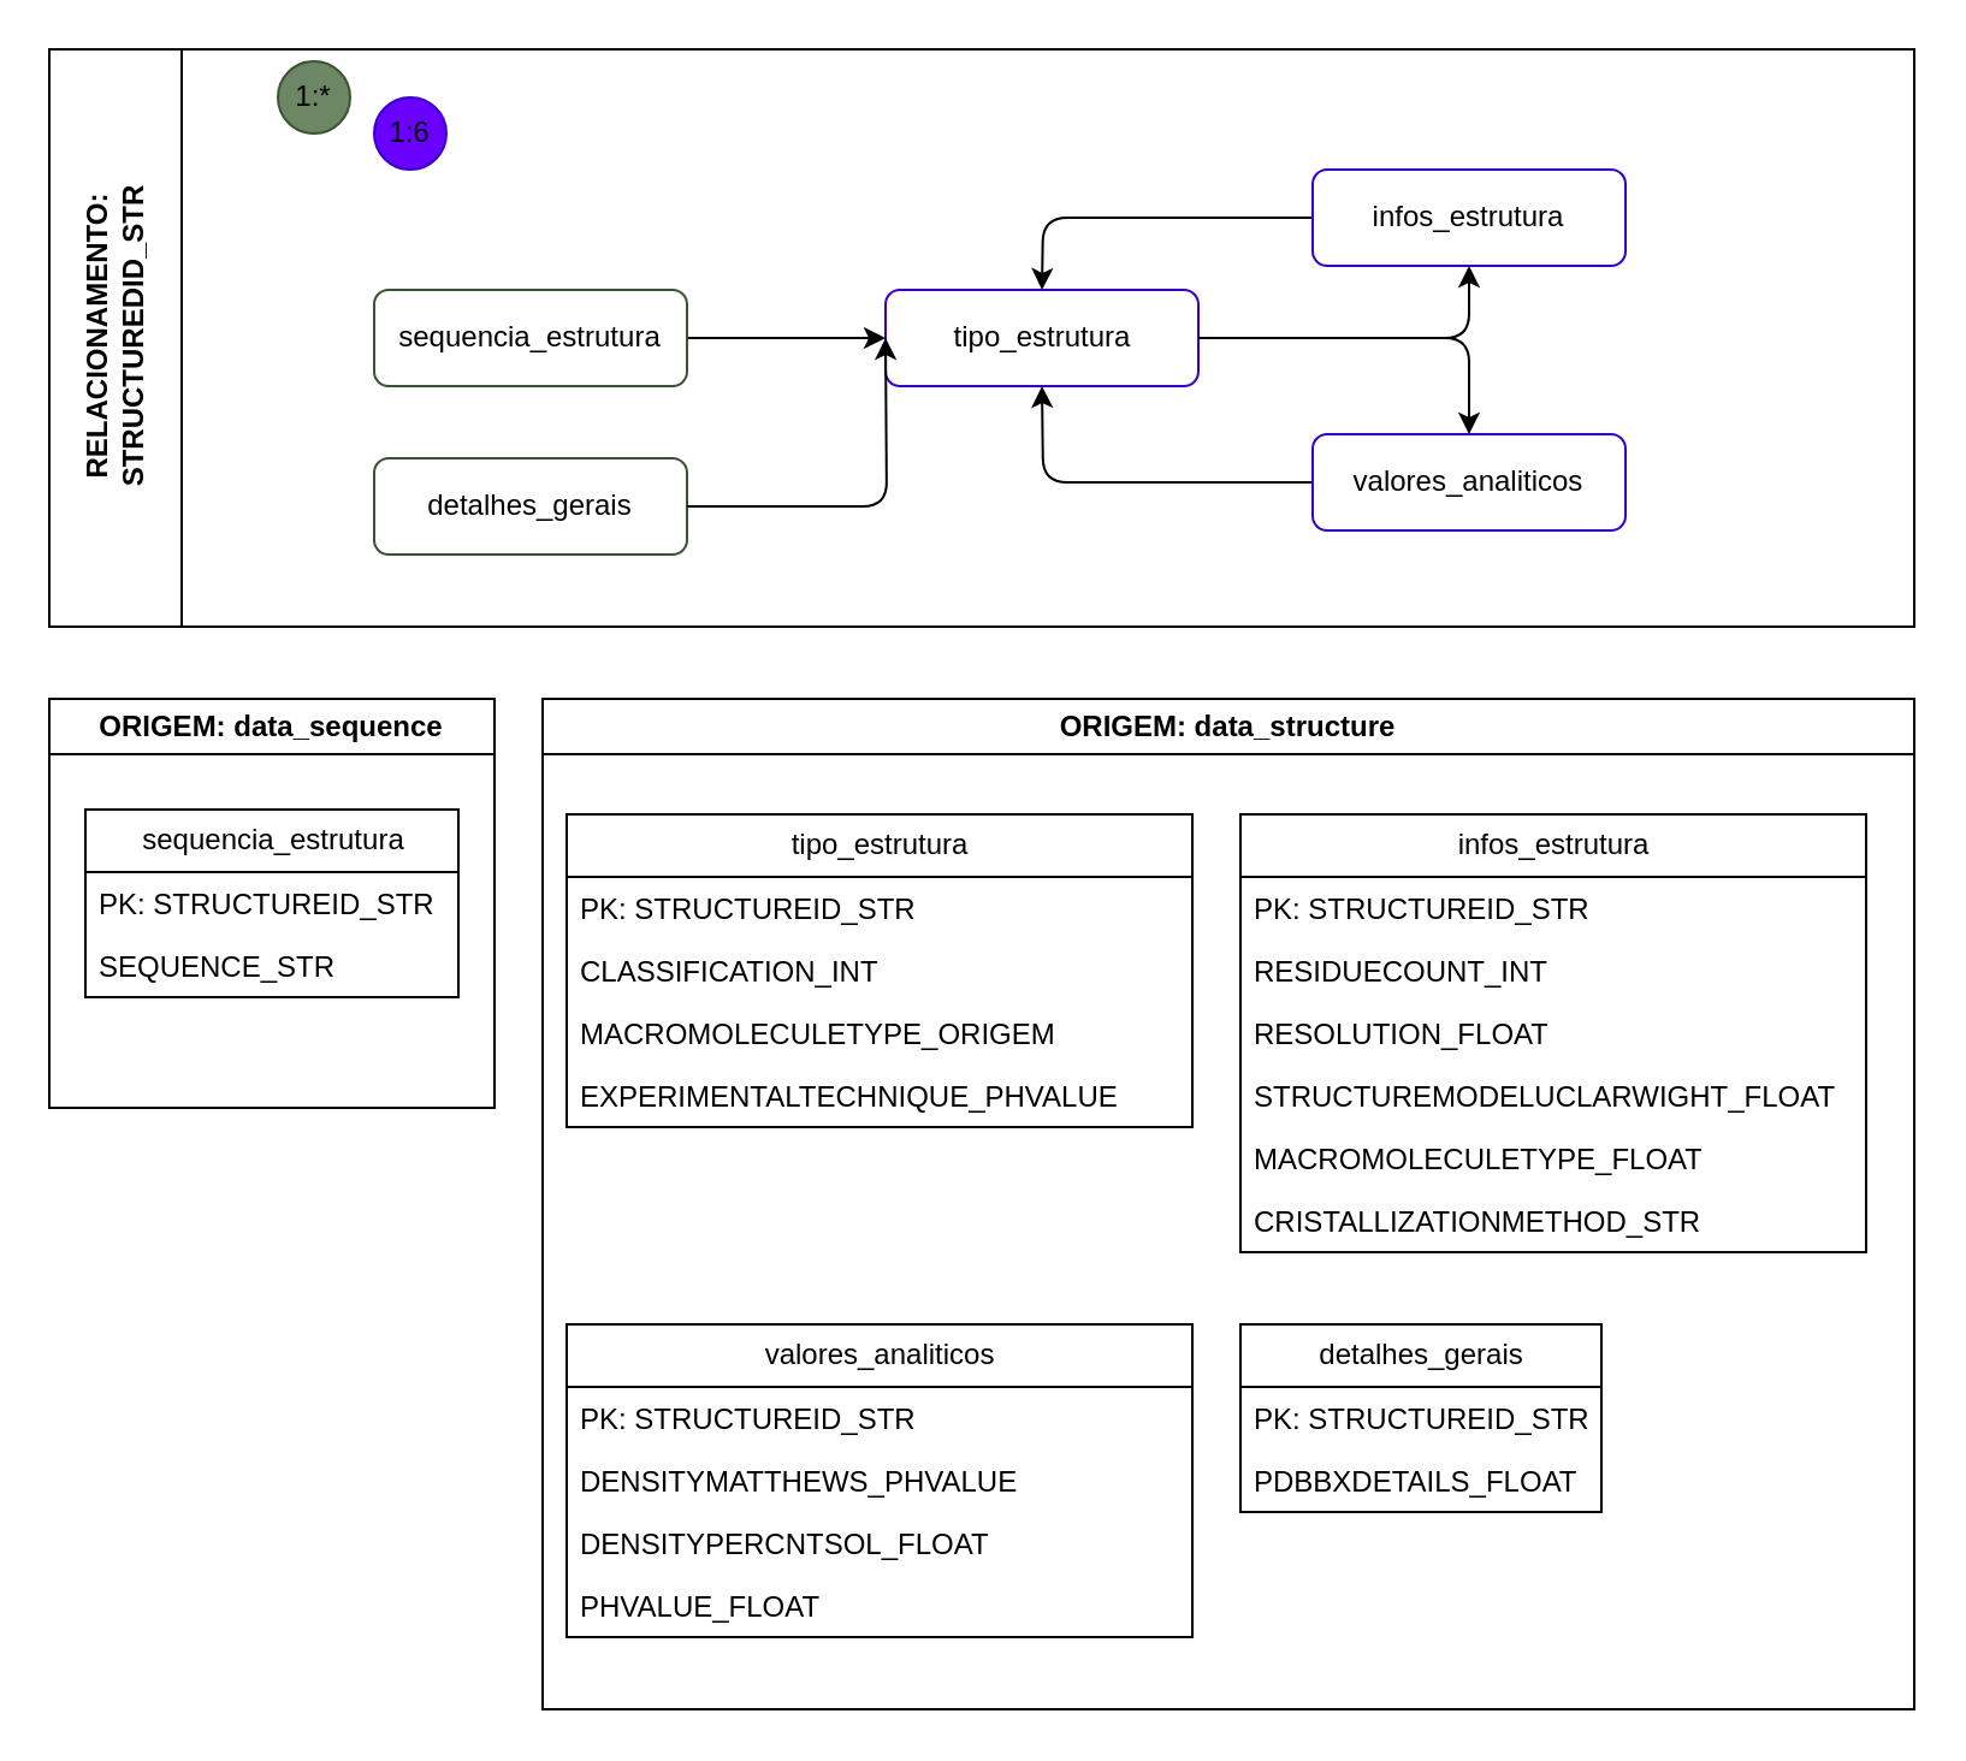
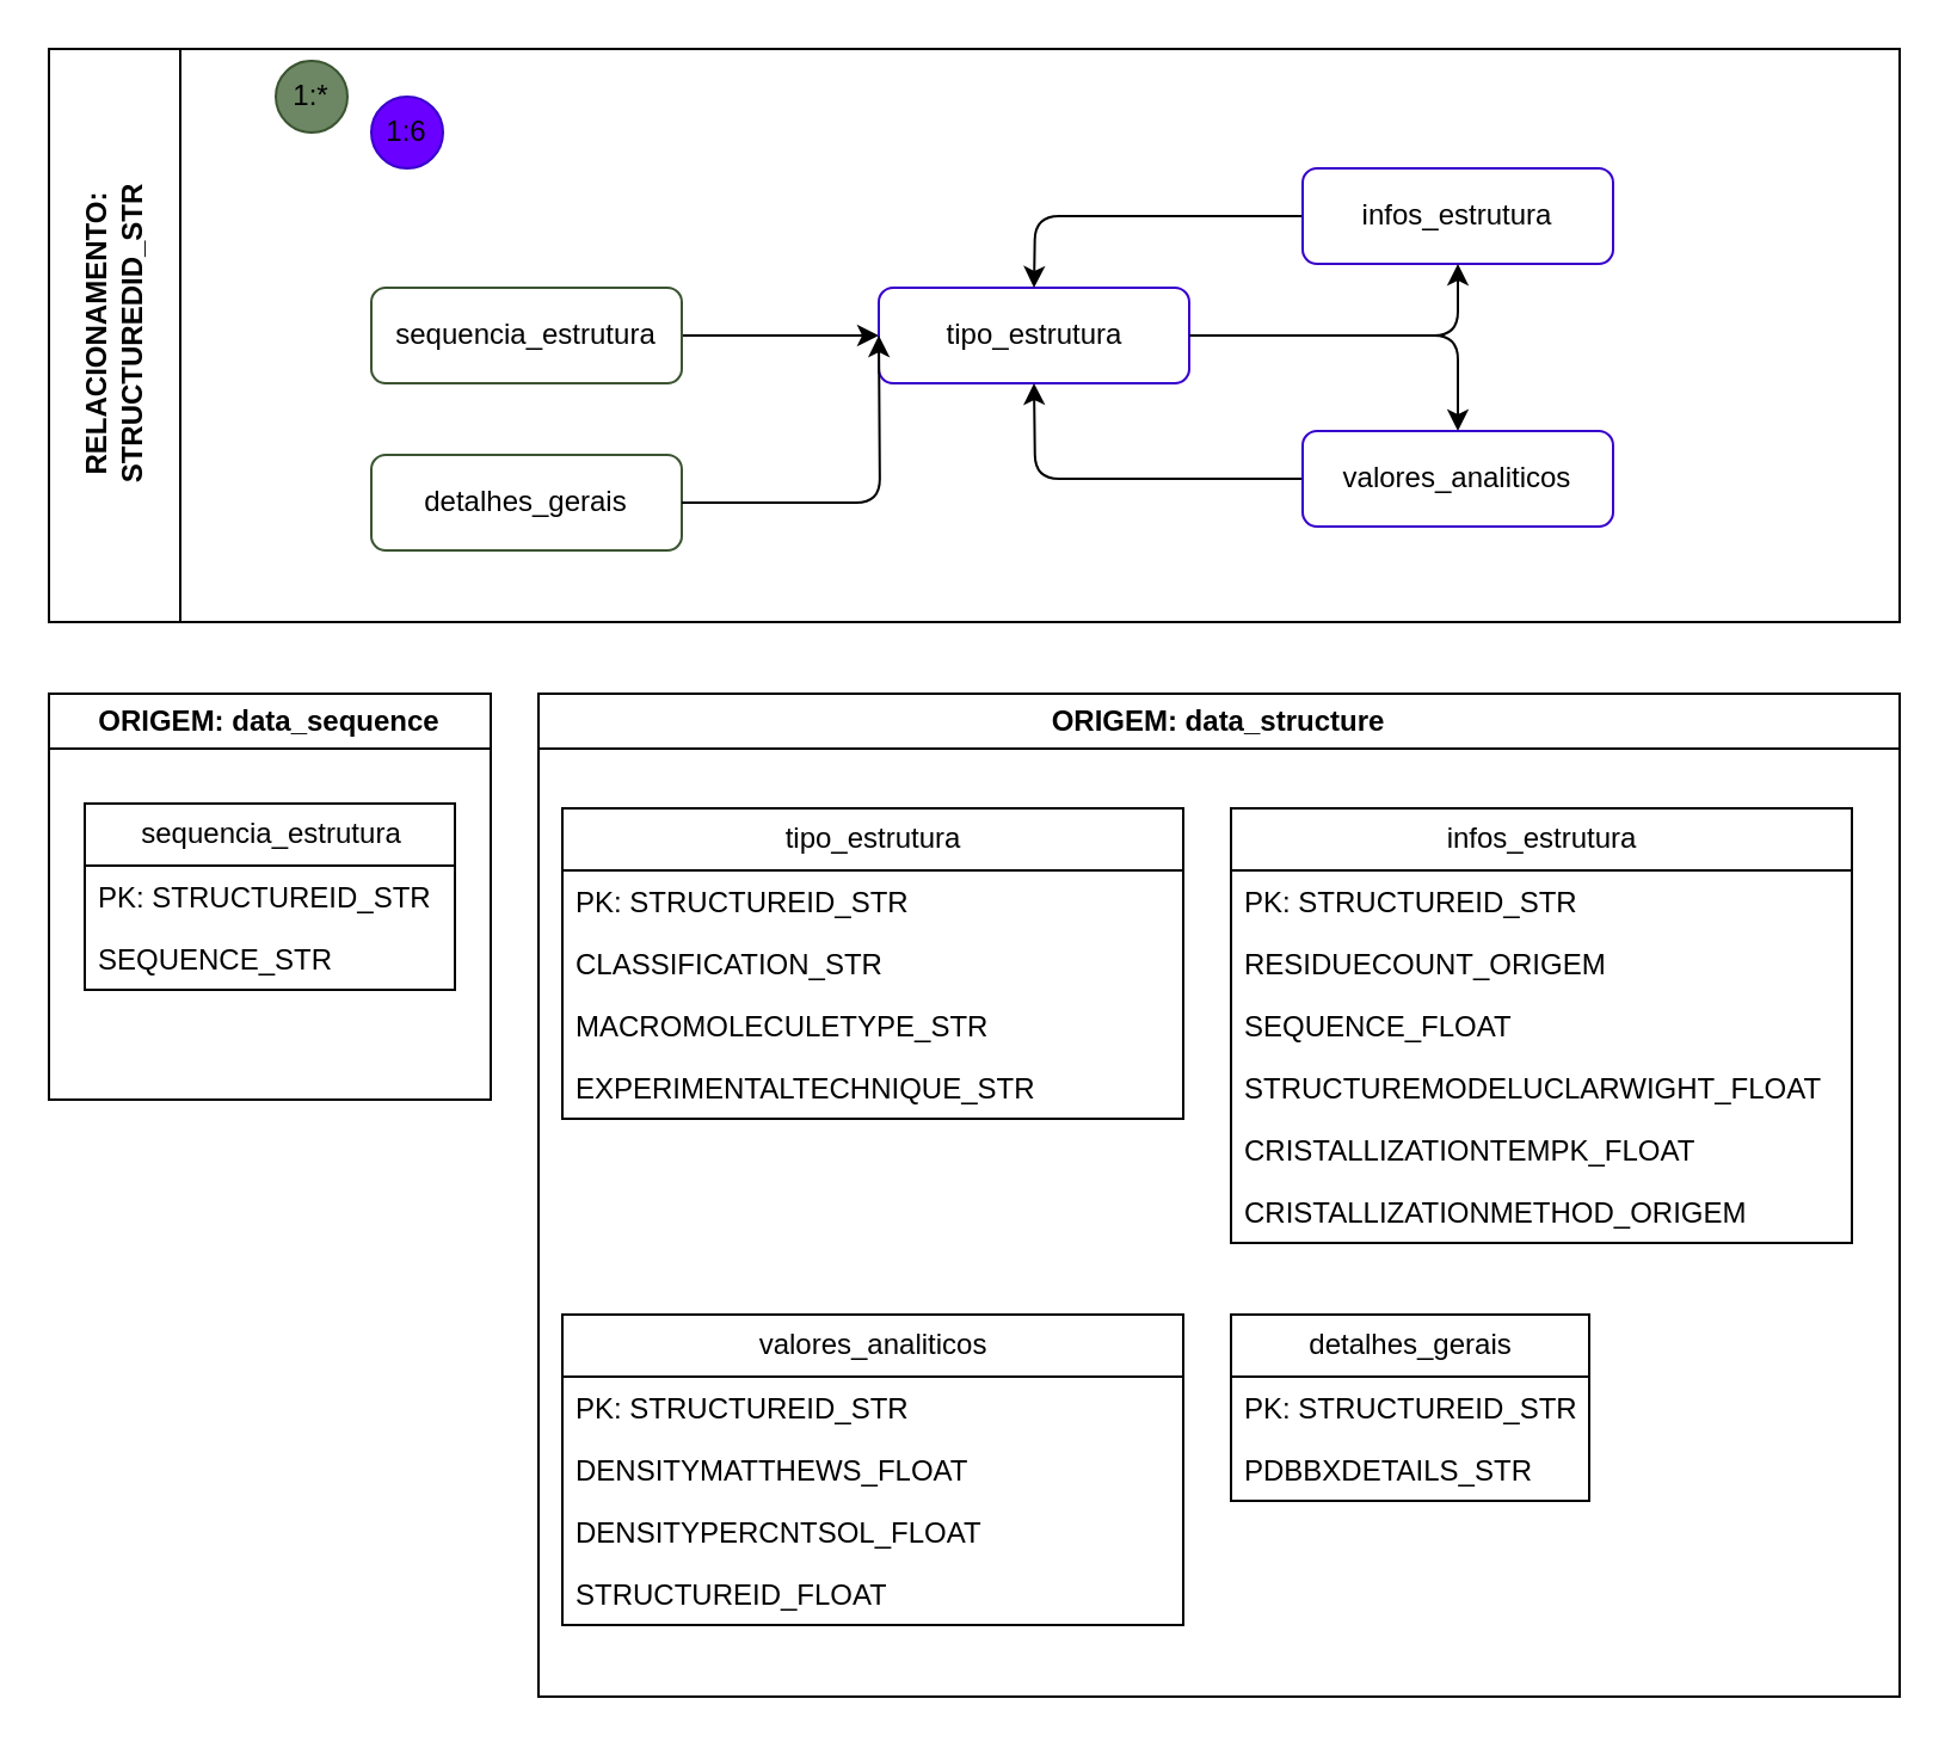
- <mxCell id="8" value="CLASSIFICATION_INT" style="text;strokeColor=none;fillColor=none;align=left;verticalAlign=top;spacingLeft=4;spacingRight=4;overflow=hidden;rotatable=0;points=[[0,0.5],[1,0.5]];portConstraint=eastwest;whiteSpace=wrap;html=1;fontColor=#000000;" parent="6" vertex="1"><mxGeometry y="52" width="260" height="26" as="geometry" /></mxCell>
+ <mxCell id="8" value="CLASSIFICATION_STR" style="text;strokeColor=none;fillColor=none;align=left;verticalAlign=top;spacingLeft=4;spacingRight=4;overflow=hidden;rotatable=0;points=[[0,0.5],[1,0.5]];portConstraint=eastwest;whiteSpace=wrap;html=1;fontColor=#000000;" parent="6" vertex="1"><mxGeometry y="52" width="260" height="26" as="geometry" /></mxCell>
- <mxCell id="18" value="RESIDUECOUNT_INT" style="text;strokeColor=none;fillColor=none;align=left;verticalAlign=top;spacingLeft=4;spacingRight=4;overflow=hidden;rotatable=0;points=[[0,0.5],[1,0.5]];portConstraint=eastwest;whiteSpace=wrap;html=1;fontColor=#000000;" parent="16" vertex="1"><mxGeometry y="52" width="260" height="26" as="geometry" /></mxCell>
+ <mxCell id="18" value="RESIDUECOUNT_ORIGEM" style="text;strokeColor=none;fillColor=none;align=left;verticalAlign=top;spacingLeft=4;spacingRight=4;overflow=hidden;rotatable=0;points=[[0,0.5],[1,0.5]];portConstraint=eastwest;whiteSpace=wrap;html=1;fontColor=#000000;" parent="16" vertex="1"><mxGeometry y="52" width="260" height="26" as="geometry" /></mxCell>
- <mxCell id="9" value="MACROMOLECULETYPE_ORIGEM" style="text;strokeColor=none;fillColor=none;align=left;verticalAlign=top;spacingLeft=4;spacingRight=4;overflow=hidden;rotatable=0;points=[[0,0.5],[1,0.5]];portConstraint=eastwest;whiteSpace=wrap;html=1;fontColor=#000000;" parent="6" vertex="1"><mxGeometry y="78" width="260" height="26" as="geometry" /></mxCell>
+ <mxCell id="9" value="MACROMOLECULETYPE_STR" style="text;strokeColor=none;fillColor=none;align=left;verticalAlign=top;spacingLeft=4;spacingRight=4;overflow=hidden;rotatable=0;points=[[0,0.5],[1,0.5]];portConstraint=eastwest;whiteSpace=wrap;html=1;fontColor=#000000;" parent="6" vertex="1"><mxGeometry y="78" width="260" height="26" as="geometry" /></mxCell>
- <mxCell id="19" value="RESOLUTION_FLOAT" style="text;strokeColor=none;fillColor=none;align=left;verticalAlign=top;spacingLeft=4;spacingRight=4;overflow=hidden;rotatable=0;points=[[0,0.5],[1,0.5]];portConstraint=eastwest;whiteSpace=wrap;html=1;fontColor=#000000;" parent="16" vertex="1"><mxGeometry y="78" width="260" height="26" as="geometry" /></mxCell>
+ <mxCell id="19" value="SEQUENCE_FLOAT" style="text;strokeColor=none;fillColor=none;align=left;verticalAlign=top;spacingLeft=4;spacingRight=4;overflow=hidden;rotatable=0;points=[[0,0.5],[1,0.5]];portConstraint=eastwest;whiteSpace=wrap;html=1;fontColor=#000000;" parent="16" vertex="1"><mxGeometry y="78" width="260" height="26" as="geometry" /></mxCell>
- <mxCell id="10" value="EXPERIMENTALTECHNIQUE_PHVALUE" style="text;strokeColor=none;fillColor=none;align=left;verticalAlign=top;spacingLeft=4;spacingRight=4;overflow=hidden;rotatable=0;points=[[0,0.5],[1,0.5]];portConstraint=eastwest;whiteSpace=wrap;html=1;fontColor=#000000;" parent="6" vertex="1"><mxGeometry y="104" width="260" height="26" as="geometry" /></mxCell>
+ <mxCell id="10" value="EXPERIMENTALTECHNIQUE_STR" style="text;strokeColor=none;fillColor=none;align=left;verticalAlign=top;spacingLeft=4;spacingRight=4;overflow=hidden;rotatable=0;points=[[0,0.5],[1,0.5]];portConstraint=eastwest;whiteSpace=wrap;html=1;fontColor=#000000;" parent="6" vertex="1"><mxGeometry y="104" width="260" height="26" as="geometry" /></mxCell>
- <mxCell id="21" value="MACROMOLECULETYPE_FLOAT" style="text;strokeColor=none;fillColor=none;align=left;verticalAlign=top;spacingLeft=4;spacingRight=4;overflow=hidden;rotatable=0;points=[[0,0.5],[1,0.5]];portConstraint=eastwest;whiteSpace=wrap;html=1;fontColor=#000000;" parent="16" vertex="1"><mxGeometry y="130" width="260" height="26" as="geometry" /></mxCell>
+ <mxCell id="21" value="CRISTALLIZATIONTEMPK_FLOAT" style="text;strokeColor=none;fillColor=none;align=left;verticalAlign=top;spacingLeft=4;spacingRight=4;overflow=hidden;rotatable=0;points=[[0,0.5],[1,0.5]];portConstraint=eastwest;whiteSpace=wrap;html=1;fontColor=#000000;" parent="16" vertex="1"><mxGeometry y="130" width="260" height="26" as="geometry" /></mxCell>
- <mxCell id="22" value="CRISTALLIZATIONMETHOD_STR" style="text;strokeColor=none;fillColor=none;align=left;verticalAlign=top;spacingLeft=4;spacingRight=4;overflow=hidden;rotatable=0;points=[[0,0.5],[1,0.5]];portConstraint=eastwest;whiteSpace=wrap;html=1;fontColor=#000000;" parent="16" vertex="1"><mxGeometry y="156" width="260" height="26" as="geometry" /></mxCell>
+ <mxCell id="22" value="CRISTALLIZATIONMETHOD_ORIGEM" style="text;strokeColor=none;fillColor=none;align=left;verticalAlign=top;spacingLeft=4;spacingRight=4;overflow=hidden;rotatable=0;points=[[0,0.5],[1,0.5]];portConstraint=eastwest;whiteSpace=wrap;html=1;fontColor=#000000;" parent="16" vertex="1"><mxGeometry y="156" width="260" height="26" as="geometry" /></mxCell>
- <mxCell id="13" value="DENSITYMATTHEWS_PHVALUE" style="text;strokeColor=none;fillColor=none;align=left;verticalAlign=top;spacingLeft=4;spacingRight=4;overflow=hidden;rotatable=0;points=[[0,0.5],[1,0.5]];portConstraint=eastwest;whiteSpace=wrap;html=1;fontColor=#000000;" parent="11" vertex="1"><mxGeometry y="52" width="260" height="26" as="geometry" /></mxCell>
+ <mxCell id="13" value="DENSITYMATTHEWS_FLOAT" style="text;strokeColor=none;fillColor=none;align=left;verticalAlign=top;spacingLeft=4;spacingRight=4;overflow=hidden;rotatable=0;points=[[0,0.5],[1,0.5]];portConstraint=eastwest;whiteSpace=wrap;html=1;fontColor=#000000;" parent="11" vertex="1"><mxGeometry y="52" width="260" height="26" as="geometry" /></mxCell>
- <mxCell id="5" value="PDBBXDETAILS_FLOAT" style="text;strokeColor=none;fillColor=none;align=left;verticalAlign=top;spacingLeft=4;spacingRight=4;overflow=hidden;rotatable=0;points=[[0,0.5],[1,0.5]];portConstraint=eastwest;whiteSpace=wrap;html=1;fontColor=#000000;" parent="3" vertex="1"><mxGeometry y="52" width="150" height="26" as="geometry" /></mxCell>
+ <mxCell id="5" value="PDBBXDETAILS_STR" style="text;strokeColor=none;fillColor=none;align=left;verticalAlign=top;spacingLeft=4;spacingRight=4;overflow=hidden;rotatable=0;points=[[0,0.5],[1,0.5]];portConstraint=eastwest;whiteSpace=wrap;html=1;fontColor=#000000;" parent="3" vertex="1"><mxGeometry y="52" width="150" height="26" as="geometry" /></mxCell>
- <mxCell id="15" value="PHVALUE_FLOAT" style="text;strokeColor=none;fillColor=none;align=left;verticalAlign=top;spacingLeft=4;spacingRight=4;overflow=hidden;rotatable=0;points=[[0,0.5],[1,0.5]];portConstraint=eastwest;whiteSpace=wrap;html=1;fontColor=#000000;" parent="11" vertex="1"><mxGeometry y="104" width="260" height="26" as="geometry" /></mxCell>
+ <mxCell id="15" value="STRUCTUREID_FLOAT" style="text;strokeColor=none;fillColor=none;align=left;verticalAlign=top;spacingLeft=4;spacingRight=4;overflow=hidden;rotatable=0;points=[[0,0.5],[1,0.5]];portConstraint=eastwest;whiteSpace=wrap;html=1;fontColor=#000000;" parent="11" vertex="1"><mxGeometry y="104" width="260" height="26" as="geometry" /></mxCell>
